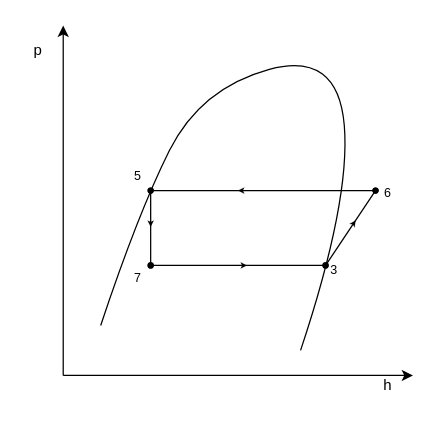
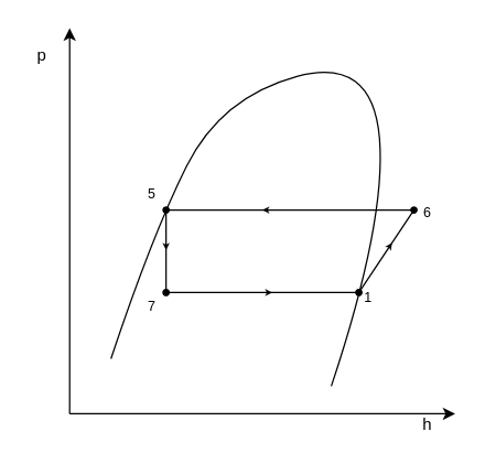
- <mxCell id="15" value="&lt;font style=&quot;font-size: 10px&quot;&gt;3&lt;/font&gt;" style="text;html=1;strokeColor=none;fillColor=none;align=center;verticalAlign=middle;whiteSpace=wrap;rounded=0;" parent="1" vertex="1"><mxGeometry x="257" y="205" width="20" height="20" as="geometry" /></mxCell>
+ <mxCell id="15" value="&lt;font style=&quot;font-size: 10px&quot;&gt;1&lt;/font&gt;" style="text;html=1;strokeColor=none;fillColor=none;align=center;verticalAlign=middle;whiteSpace=wrap;rounded=0;" parent="1" vertex="1"><mxGeometry x="257" y="205" width="20" height="20" as="geometry" /></mxCell>
